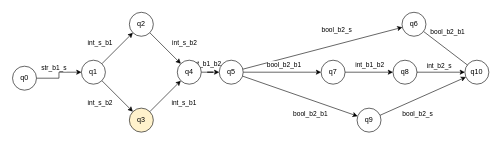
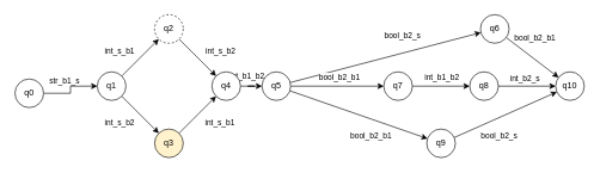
- <mxCell id="12" value="q2" style="ellipse;whiteSpace=wrap;html=1;aspect=fixed;" parent="1" vertex="1"><mxGeometry x="215" y="20" width="40" height="40" as="geometry" /></mxCell>
+ <mxCell id="12" value="q2" style="ellipse;whiteSpace=wrap;html=1;aspect=fixed;dashed=1;" parent="1" vertex="1"><mxGeometry x="215" y="20" width="40" height="40" as="geometry" /></mxCell>
- <mxCell id="27" style="rounded=0;orthogonalLoop=1;jettySize=auto;html=1;endArrow=none;" parent="1" source="29" target="26" edge="1"><mxGeometry relative="1" as="geometry" /></mxCell>
+ <mxCell id="27" style="rounded=0;orthogonalLoop=1;jettySize=auto;html=1;" parent="1" source="29" target="26" edge="1"><mxGeometry relative="1" as="geometry" /></mxCell>
